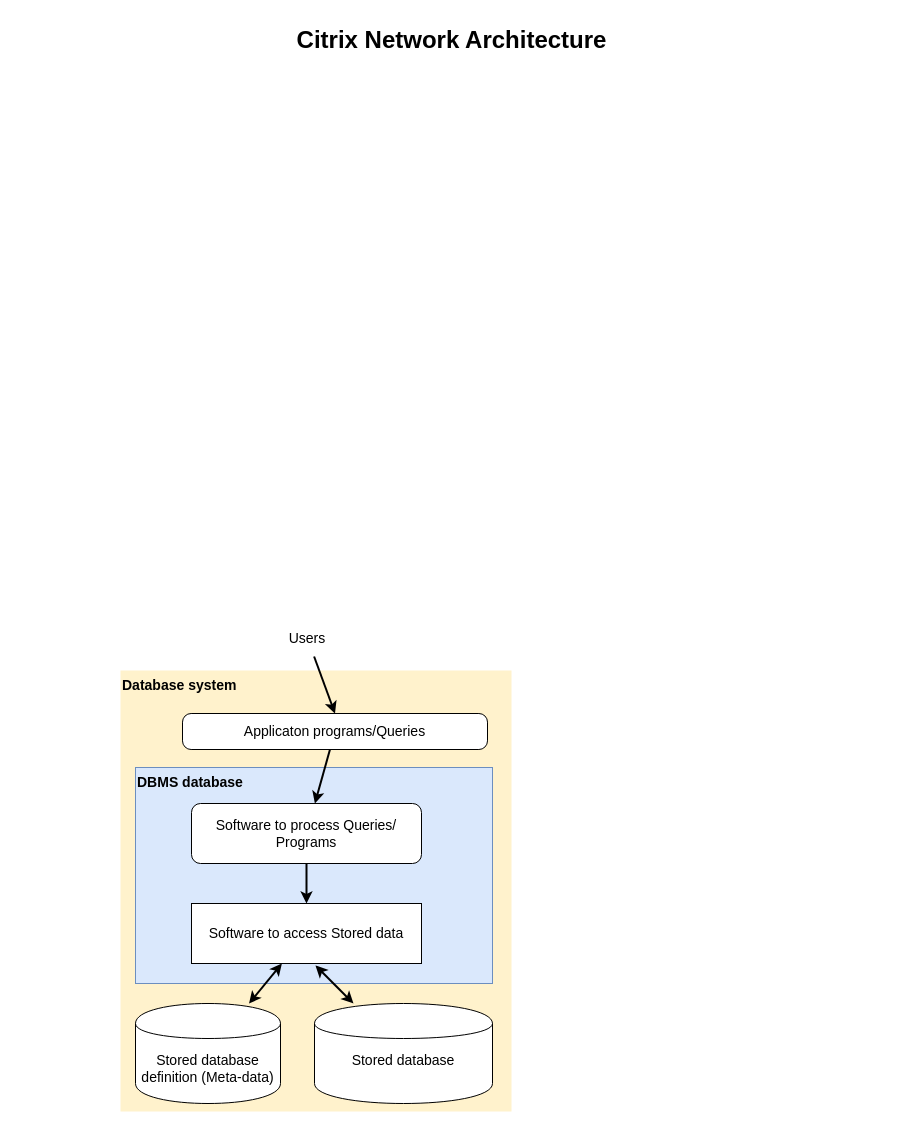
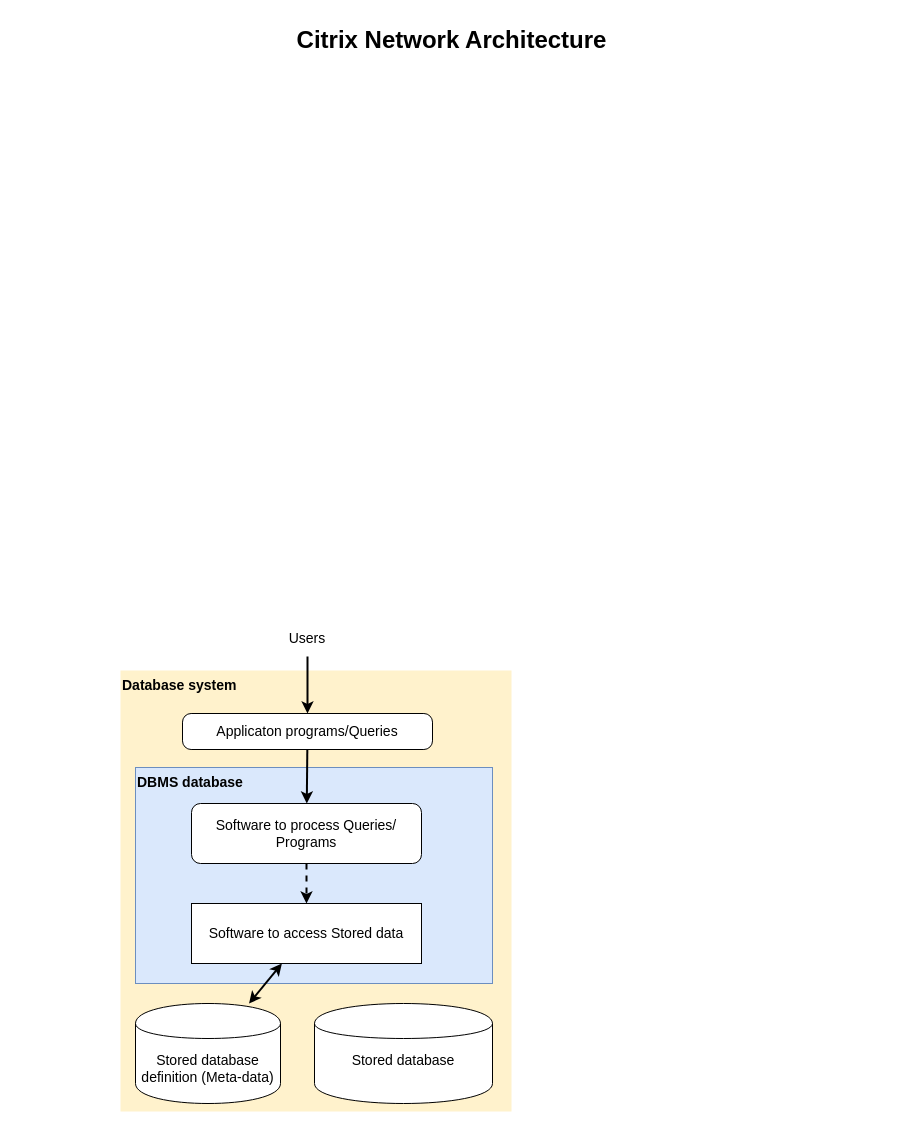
- <mxCell id="12" value="Applicaton programs/Queries" style="rounded=1;whiteSpace=wrap;html=1;fontSize=14;arcSize=24;" vertex="1" parent="1"><mxGeometry x="182" y="713" width="305" height="36" as="geometry" /></mxCell>
+ <mxCell id="12" value="Applicaton programs/Queries" style="rounded=1;whiteSpace=wrap;html=1;fontSize=14;arcSize=24;" vertex="1" parent="1"><mxGeometry x="182" y="713" width="250" height="36" as="geometry" /></mxCell>
- <mxCell id="4" style="edgeStyle=none;rounded=0;html=1;jettySize=auto;orthogonalLoop=1;fontSize=14;endArrow=classic;endFill=1;strokeWidth=2;entryX=0.5;entryY=0;entryDx=0;entryDy=0;exitX=0.5;exitY=1;exitDx=0;exitDy=0;startArrow=none;startFill=0;" parent="1" source="6" target="7" edge="1"><mxGeometry relative="1" as="geometry"><mxPoint x="930" y="837.473" as="targetPoint" /></mxGeometry></mxCell>
+ <mxCell id="4" style="edgeStyle=none;rounded=0;html=1;jettySize=auto;orthogonalLoop=1;fontSize=14;endArrow=classic;endFill=1;strokeWidth=2;entryX=0.5;entryY=0;entryDx=0;entryDy=0;exitX=0.5;exitY=1;exitDx=0;exitDy=0;startArrow=none;startFill=0;dashed=1;" parent="1" source="6" target="7" edge="1"><mxGeometry relative="1" as="geometry"><mxPoint x="930" y="837.473" as="targetPoint" /></mxGeometry></mxCell>
- <mxCell id="11" style="edgeStyle=none;rounded=0;html=1;jettySize=auto;orthogonalLoop=1;fontSize=14;endArrow=classic;endFill=1;strokeWidth=2;startArrow=classic;startFill=1;exitX=0.539;exitY=1.033;exitDx=0;exitDy=0;exitPerimeter=0;" edge="1" parent="1" source="7" target="9"><mxGeometry relative="1" as="geometry"><mxPoint x="291.375" y="973" as="sourcePoint" /><mxPoint x="258.542" y="1013" as="targetPoint" /></mxGeometry></mxCell>
